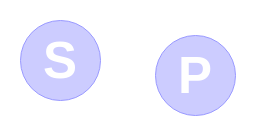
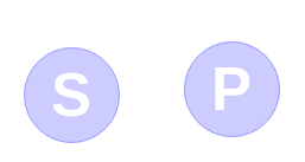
- <mxCell id="2" value="S" style="ellipse;whiteSpace=wrap;html=1;aspect=fixed;fillColor=#CCCCFF;strokeColor=#9999FF;fontColor=#FFFFFF;fontStyle=1;fontSize=51;verticalAlign=middle;labelBorderColor=none;" parent="1" vertex="1"><mxGeometry x="20" y="20" width="80" height="80" as="geometry" /></mxCell>
+ <mxCell id="2" value="S" style="ellipse;whiteSpace=wrap;html=1;aspect=fixed;fillColor=#CCCCFF;strokeColor=#9999FF;fontColor=#FFFFFF;fontStyle=1;fontSize=51;verticalAlign=middle;labelBorderColor=none;" parent="1" vertex="1"><mxGeometry x="20" y="40" width="80" height="80" as="geometry" /></mxCell>
